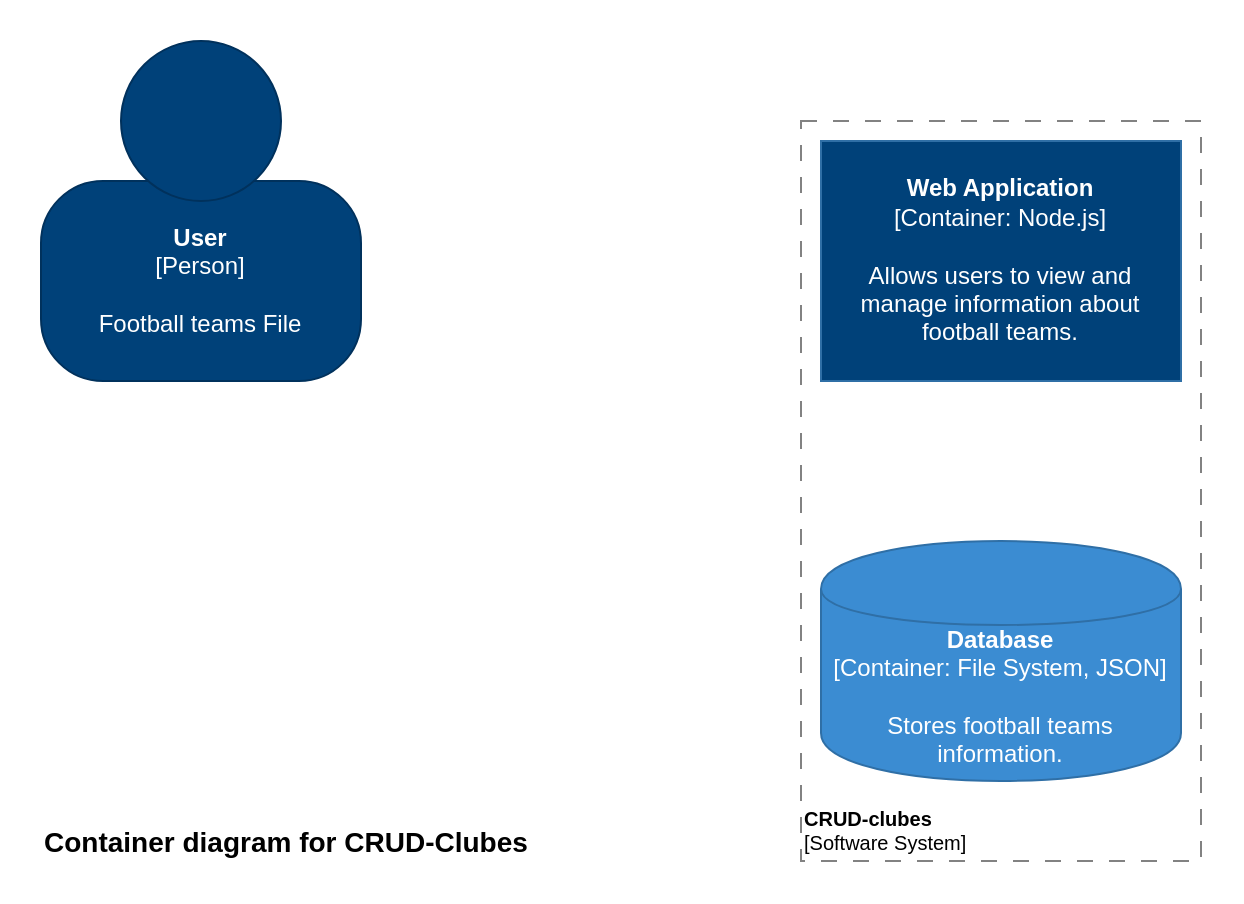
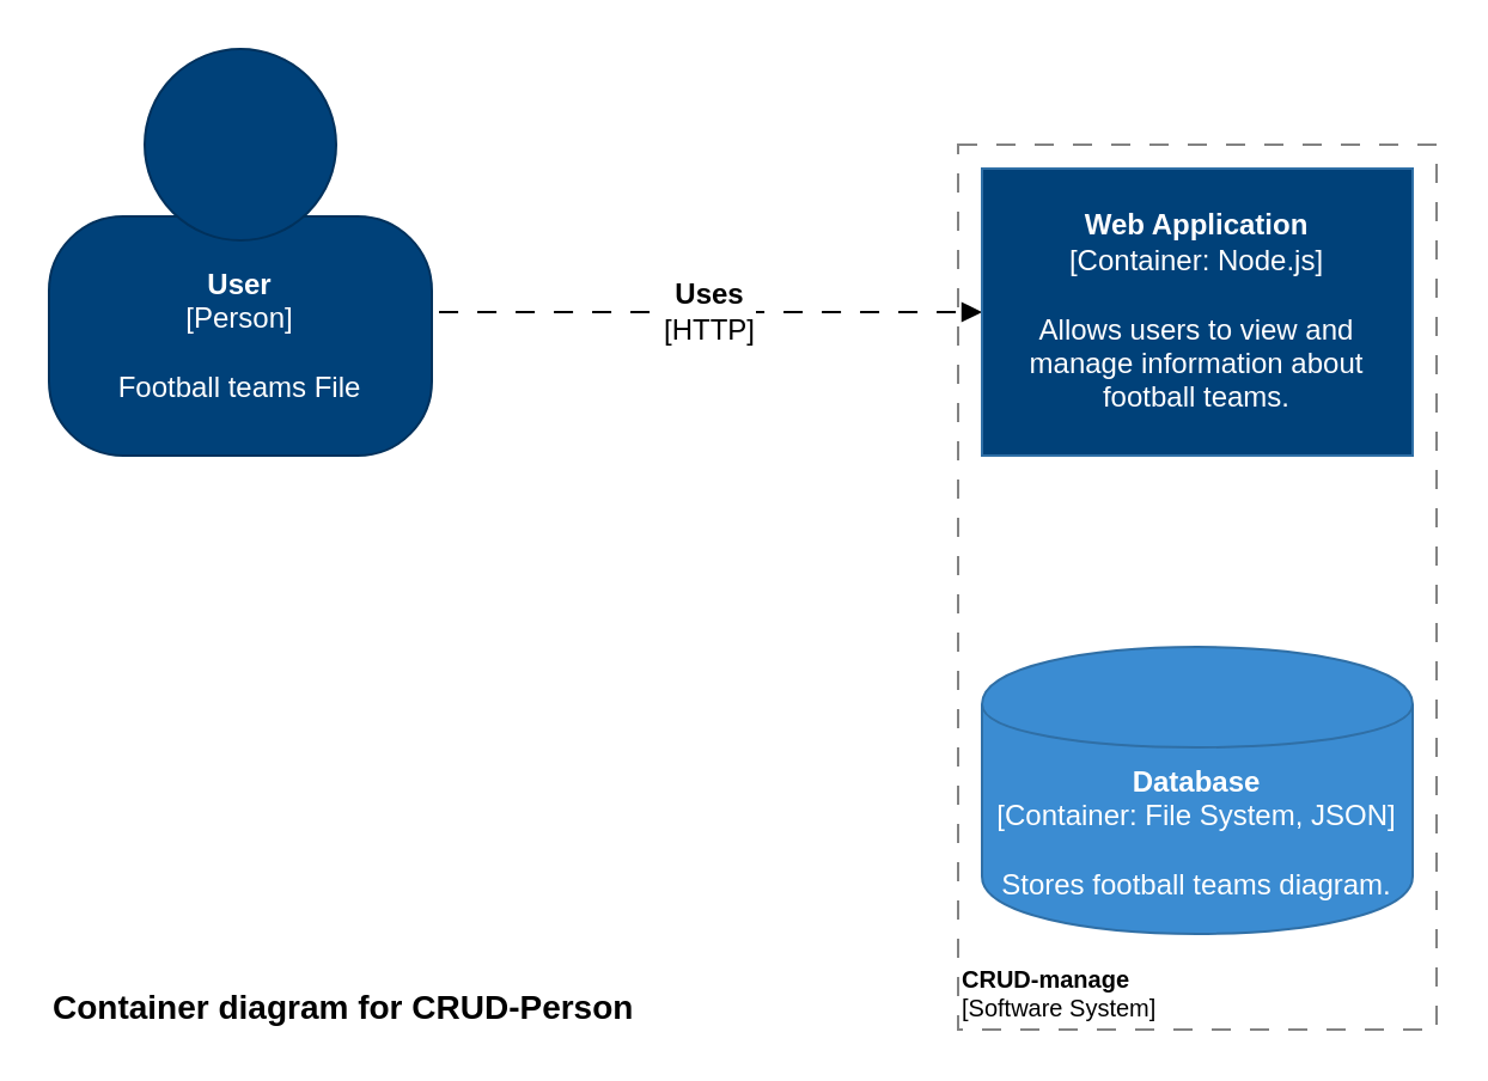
+ <mxCell id="5" value="&lt;b style=&quot;font-size: 12px;&quot;&gt;Uses&lt;/b&gt;&lt;br style=&quot;font-size: 12px;&quot;&gt;[HTTP]" style="endArrow=block;html=1;fontSize=12;strokeWidth=1;endFill=1;dashed=1;dashPattern=8 8;elbow=vertical;entryX=0;entryY=0.5;entryDx=0;entryDy=0;exitX=1.019;exitY=0.4;exitDx=0;exitDy=0;exitPerimeter=0;" parent="1" source="3" target="9" edge="1"><mxGeometry width="50" height="50" relative="1" as="geometry"><mxPoint x="220" y="130" as="sourcePoint" /><mxPoint x="400" y="130" as="targetPoint" /></mxGeometry></mxCell>
- <mxCell id="8" value="&lt;div style=&quot;color: rgb(255 , 255 , 255) ; white-space: normal ; font-size: 12px&quot;&gt;&lt;span style=&quot;font-size: 12px&quot;&gt;&lt;b style=&quot;font-size: 12px&quot;&gt;Database&lt;br style=&quot;font-size: 12px&quot;&gt;&lt;/b&gt;&lt;/span&gt;&lt;/div&gt;&lt;div style=&quot;color: rgb(255 , 255 , 255) ; font-size: 12px ; white-space: normal&quot;&gt;&lt;font style=&quot;font-size: 12px&quot;&gt;[Container: File System, JSON]&lt;/font&gt;&lt;/div&gt;&lt;div style=&quot;color: rgb(255 , 255 , 255) ; white-space: normal ; font-size: 12px&quot;&gt;&lt;font style=&quot;line-height: 9.6px ; font-size: 12px&quot;&gt;&lt;br style=&quot;font-size: 12px&quot;&gt;&lt;/font&gt;&lt;/div&gt;&lt;div style=&quot;color: rgb(255 , 255 , 255) ; white-space: normal ; font-size: 12px&quot;&gt;Stores football teams information.&lt;/div&gt;" style="shape=cylinder;whiteSpace=wrap;html=1;boundedLbl=1;backgroundOutline=1;strokeColor=#2F6FA6;strokeWidth=1;fillColor=#3B8CD2;fontSize=12;fontColor=#000000;align=center;resizable=0;" parent="1" vertex="1"><mxGeometry x="410" y="270" width="180" height="120" as="geometry" /></mxCell>
+ <mxCell id="8" value="&lt;div style=&quot;color: rgb(255 , 255 , 255) ; white-space: normal ; font-size: 12px&quot;&gt;&lt;span style=&quot;font-size: 12px&quot;&gt;&lt;b style=&quot;font-size: 12px&quot;&gt;Database&lt;br style=&quot;font-size: 12px&quot;&gt;&lt;/b&gt;&lt;/span&gt;&lt;/div&gt;&lt;div style=&quot;color: rgb(255 , 255 , 255) ; font-size: 12px ; white-space: normal&quot;&gt;&lt;font style=&quot;font-size: 12px&quot;&gt;[Container: File System, JSON]&lt;/font&gt;&lt;/div&gt;&lt;div style=&quot;color: rgb(255 , 255 , 255) ; white-space: normal ; font-size: 12px&quot;&gt;&lt;font style=&quot;line-height: 9.6px ; font-size: 12px&quot;&gt;&lt;br style=&quot;font-size: 12px&quot;&gt;&lt;/font&gt;&lt;/div&gt;&lt;div style=&quot;color: rgb(255 , 255 , 255) ; white-space: normal ; font-size: 12px&quot;&gt;Stores football teams diagram.&lt;/div&gt;" style="shape=cylinder;whiteSpace=wrap;html=1;boundedLbl=1;backgroundOutline=1;strokeColor=#2F6FA6;strokeWidth=1;fillColor=#3B8CD2;fontSize=12;fontColor=#000000;align=center;resizable=0;" parent="1" vertex="1"><mxGeometry x="410" y="270" width="180" height="120" as="geometry" /></mxCell>
- <mxCell id="7" value="&lt;font style=&quot;font-size: 10px&quot;&gt;&lt;b&gt;CRUD-clubes&lt;/b&gt;&lt;br style=&quot;font-size: 10px&quot;&gt;[Software System]&lt;/font&gt;" style="rounded=0;whiteSpace=wrap;html=1;strokeColor=#828282;fillColor=none;fontColor=#000000;align=left;labelPosition=center;verticalLabelPosition=middle;verticalAlign=bottom;dashed=1;strokeWidth=1;perimeterSpacing=0;spacing=2;spacingTop=0;fontSize=10;dashPattern=8 8;" parent="1" vertex="1"><mxGeometry x="400" y="60" width="200" height="370" as="geometry" /></mxCell>
+ <mxCell id="7" value="&lt;font style=&quot;font-size: 10px&quot;&gt;&lt;b&gt;CRUD-manage&lt;/b&gt;&lt;br style=&quot;font-size: 10px&quot;&gt;[Software System]&lt;/font&gt;" style="rounded=0;whiteSpace=wrap;html=1;strokeColor=#828282;fillColor=none;fontColor=#000000;align=left;labelPosition=center;verticalLabelPosition=middle;verticalAlign=bottom;dashed=1;strokeWidth=1;perimeterSpacing=0;spacing=2;spacingTop=0;fontSize=10;dashPattern=8 8;" parent="1" vertex="1"><mxGeometry x="400" y="60" width="200" height="370" as="geometry" /></mxCell>
- <mxCell id="6" value="Container diagram for CRUD-Clubes" style="text;html=1;resizable=0;points=[];autosize=1;align=left;verticalAlign=top;spacingTop=-4;fontSize=14;fontStyle=1" parent="1" vertex="1"><mxGeometry x="20" y="410" width="270" height="20" as="geometry" /></mxCell>
+ <mxCell id="6" value="Container diagram for CRUD-Person" style="text;html=1;resizable=0;points=[];autosize=1;align=left;verticalAlign=top;spacingTop=-4;fontSize=14;fontStyle=1" parent="1" vertex="1"><mxGeometry x="20" y="410" width="270" height="20" as="geometry" /></mxCell>
